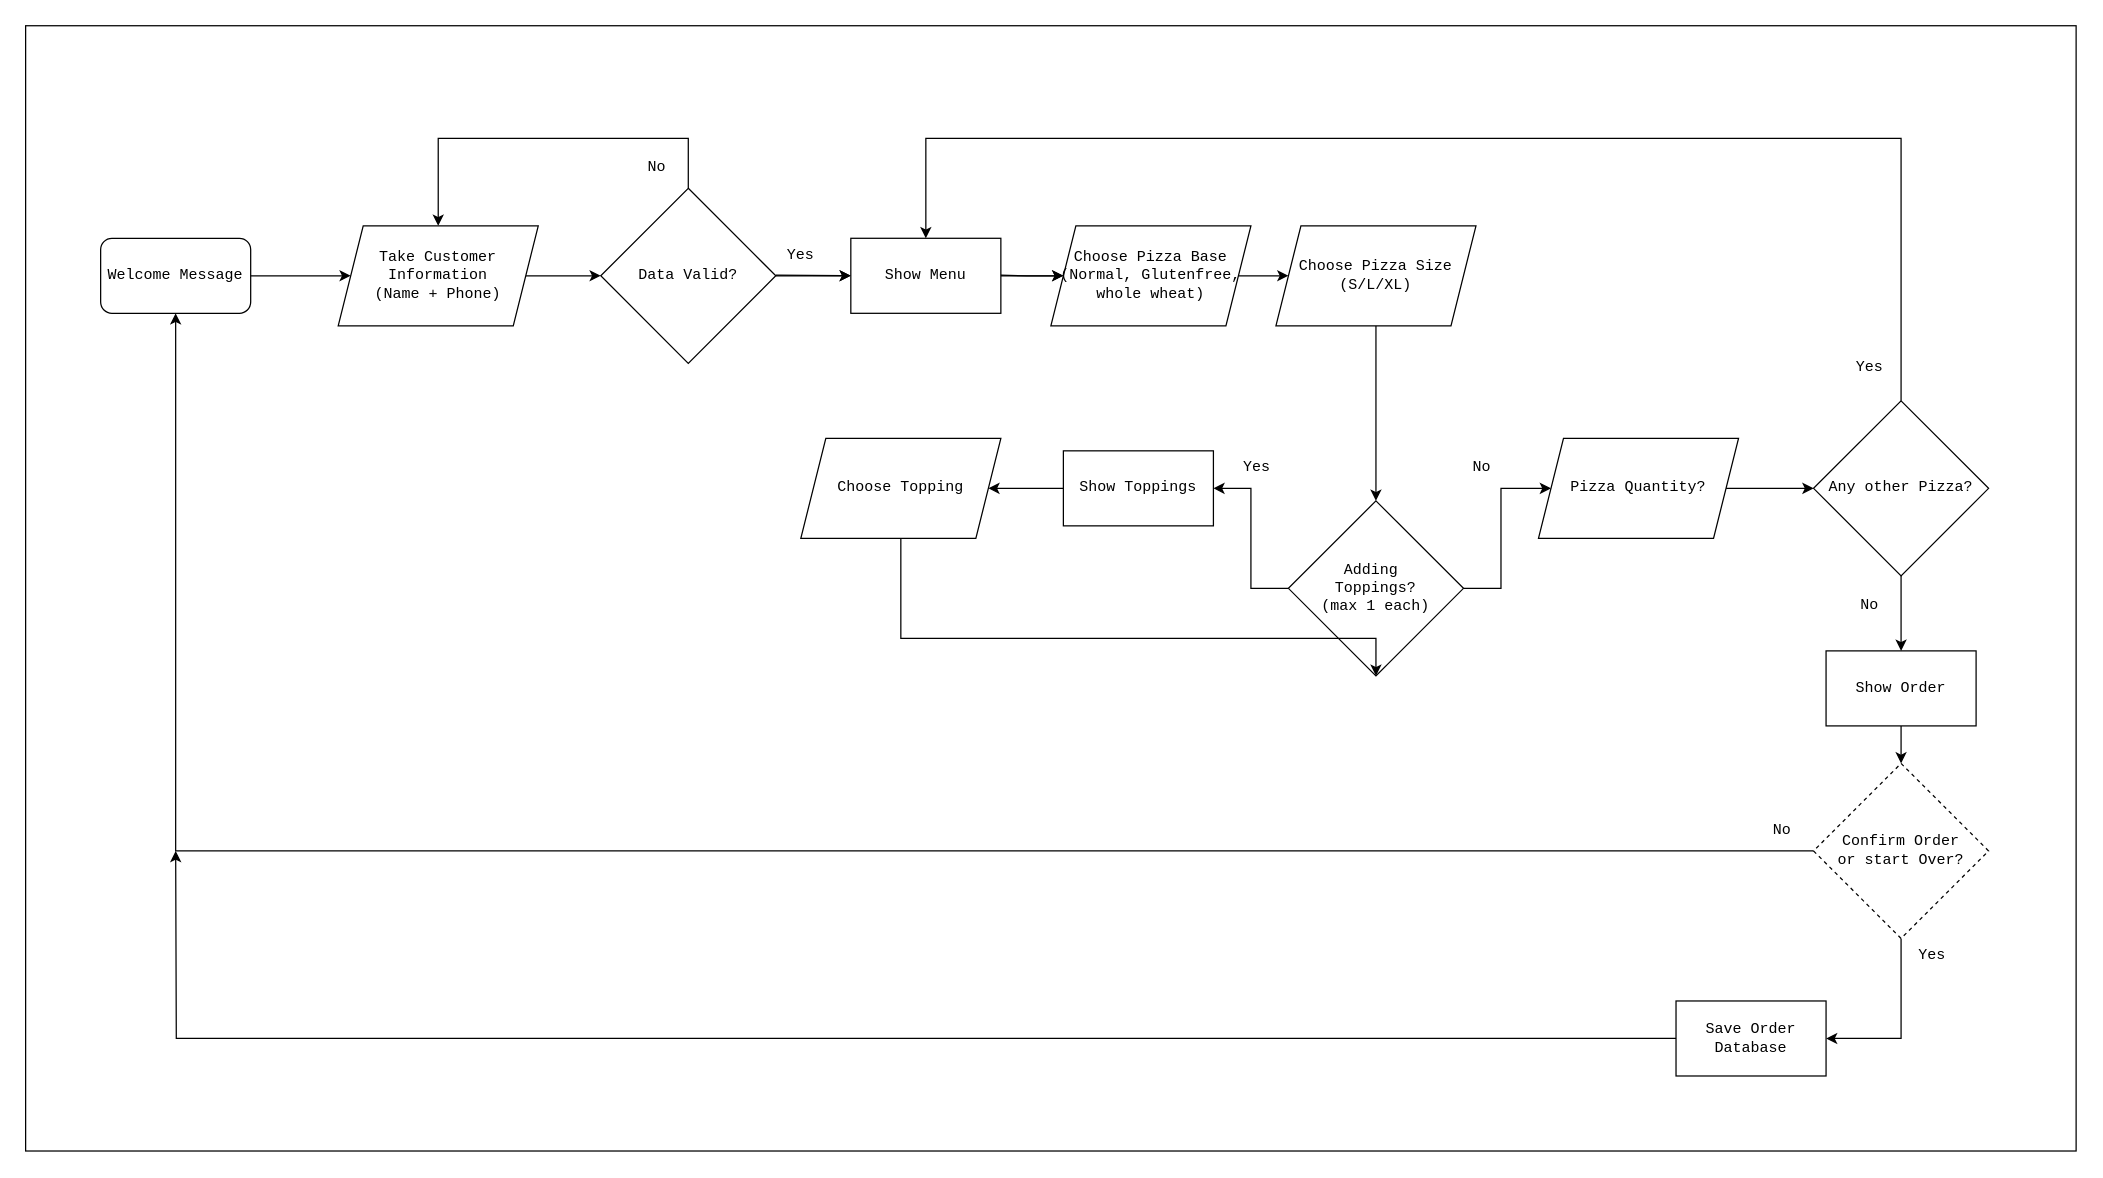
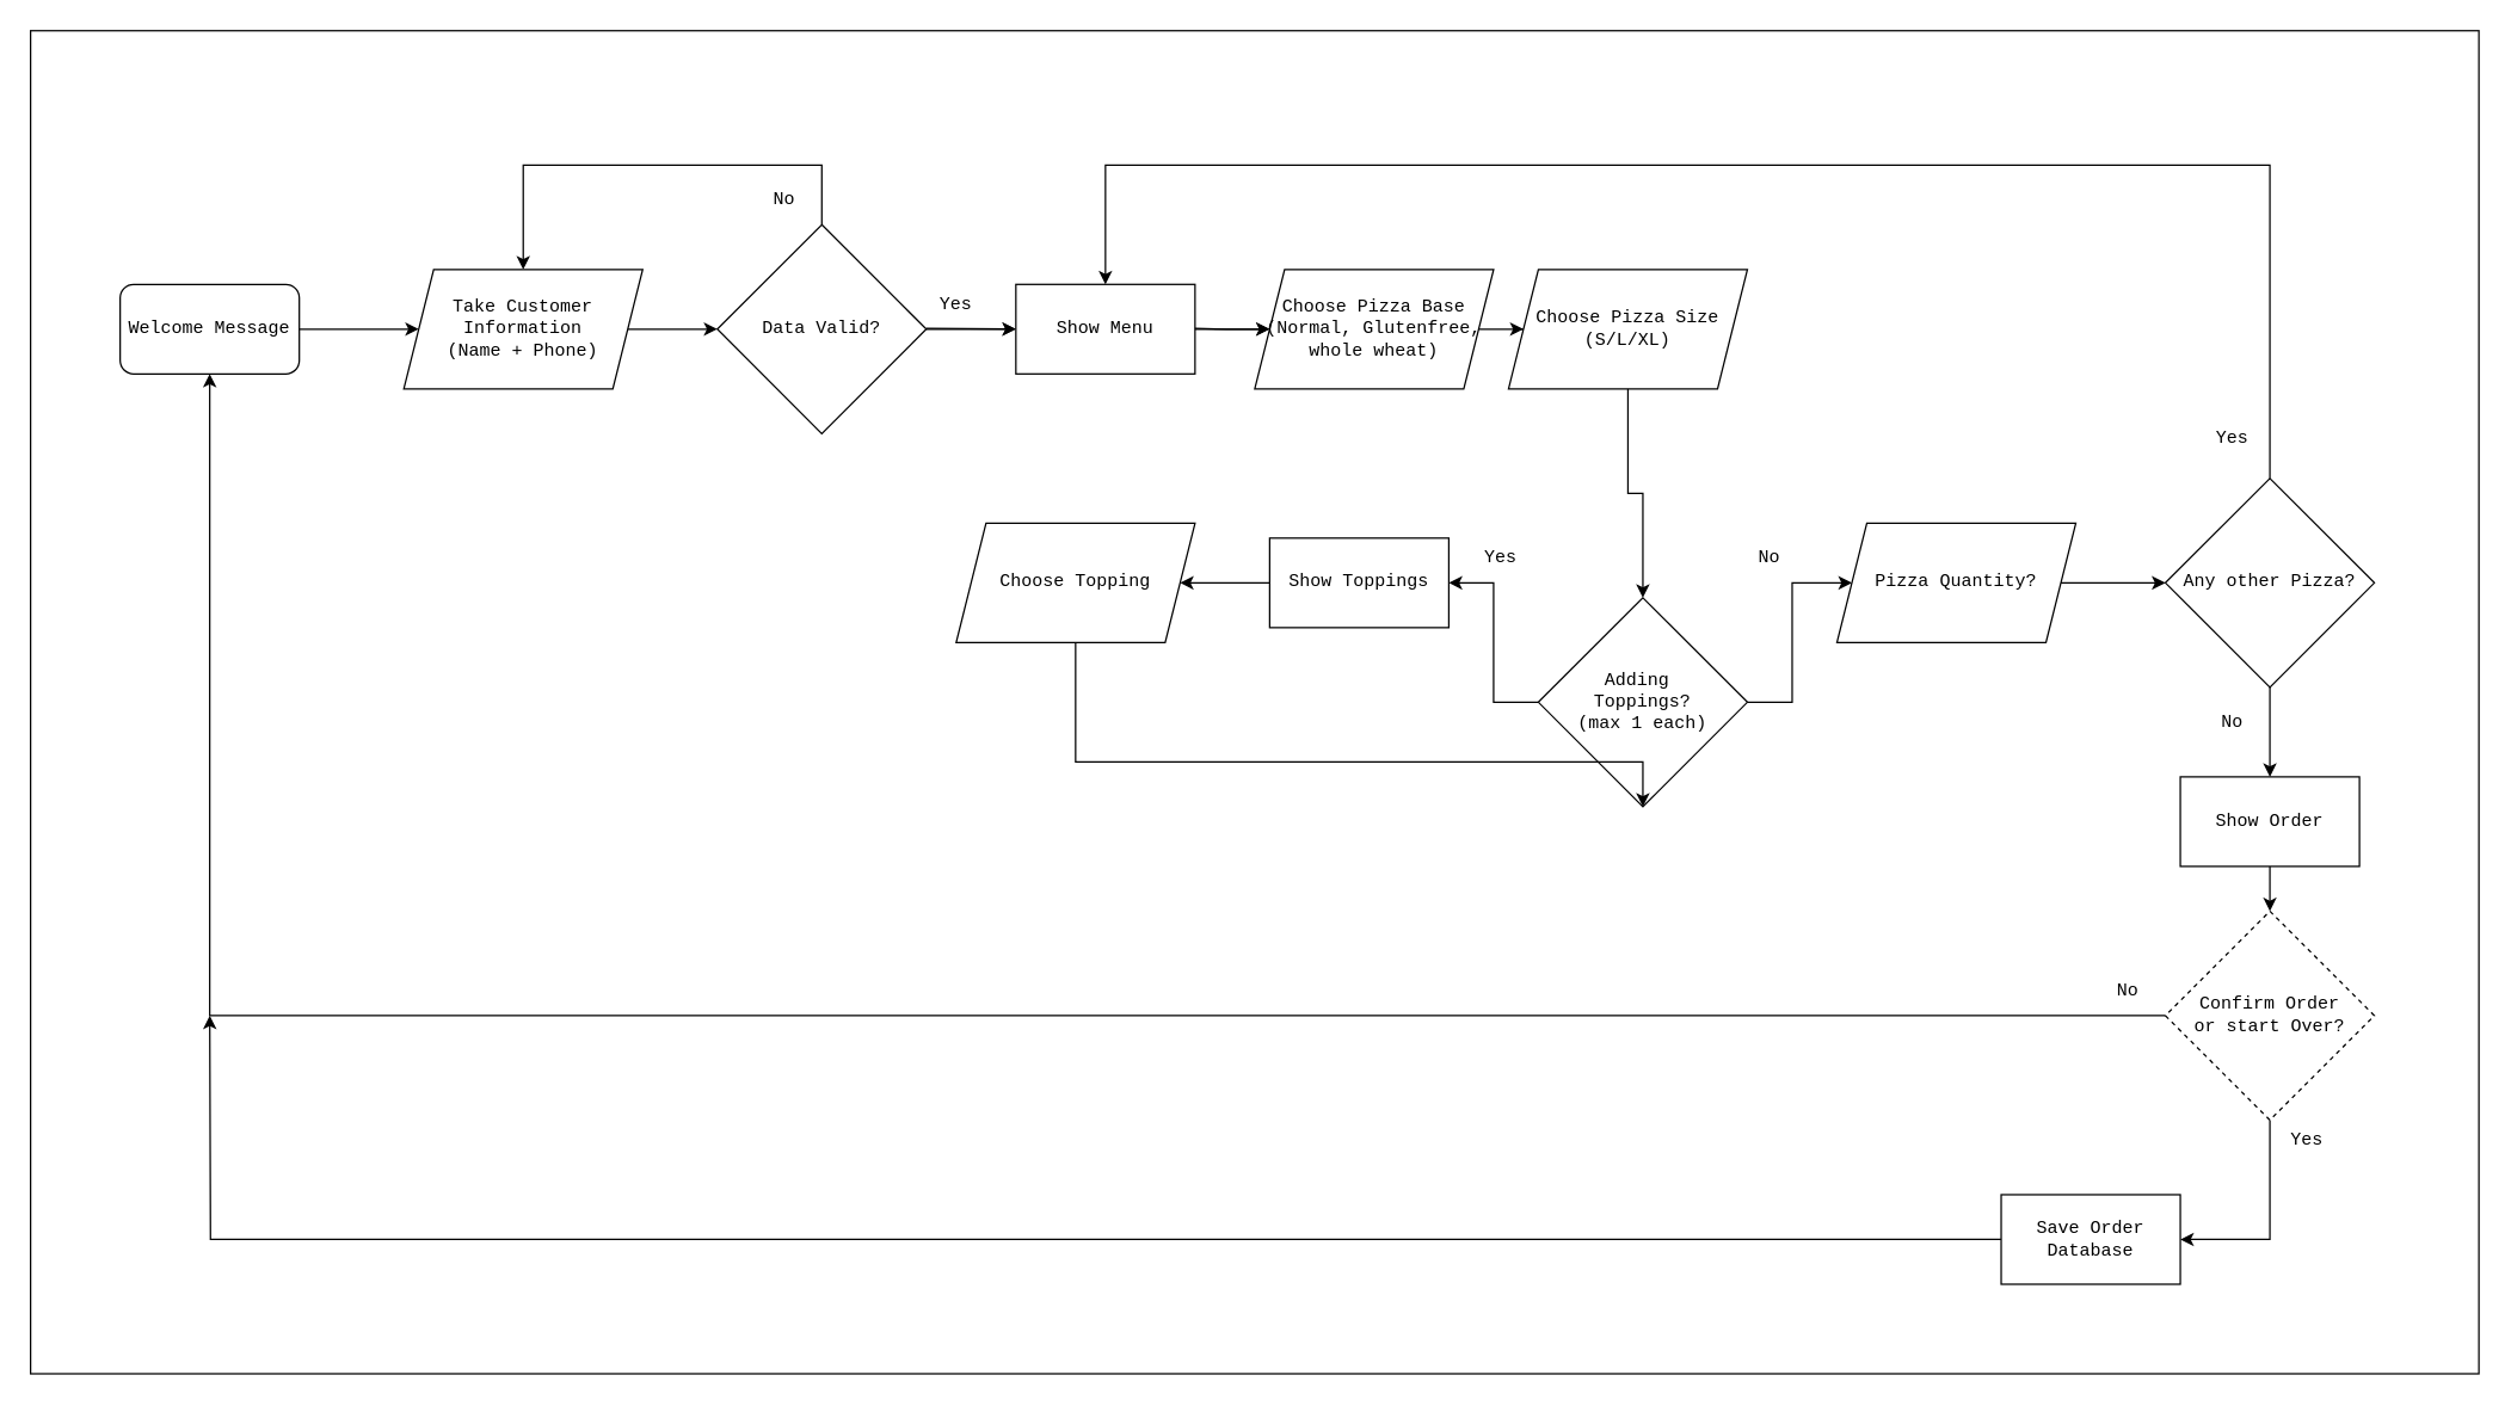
- <mxCell id="43" value="Choose Pizza Size (S/L/XL)" style="shape=parallelogram;perimeter=parallelogramPerimeter;whiteSpace=wrap;html=1;fixedSize=1;fontFamily=Courier New;" parent="1" vertex="1"><mxGeometry x="1020" y="180" width="160" height="80" as="geometry" /></mxCell>
+ <mxCell id="43" value="Choose Pizza Size (S/L/XL)" style="shape=parallelogram;perimeter=parallelogramPerimeter;whiteSpace=wrap;html=1;fixedSize=1;fontFamily=Courier New;" parent="1" vertex="1"><mxGeometry x="1010" y="180" width="160" height="80" as="geometry" /></mxCell>
